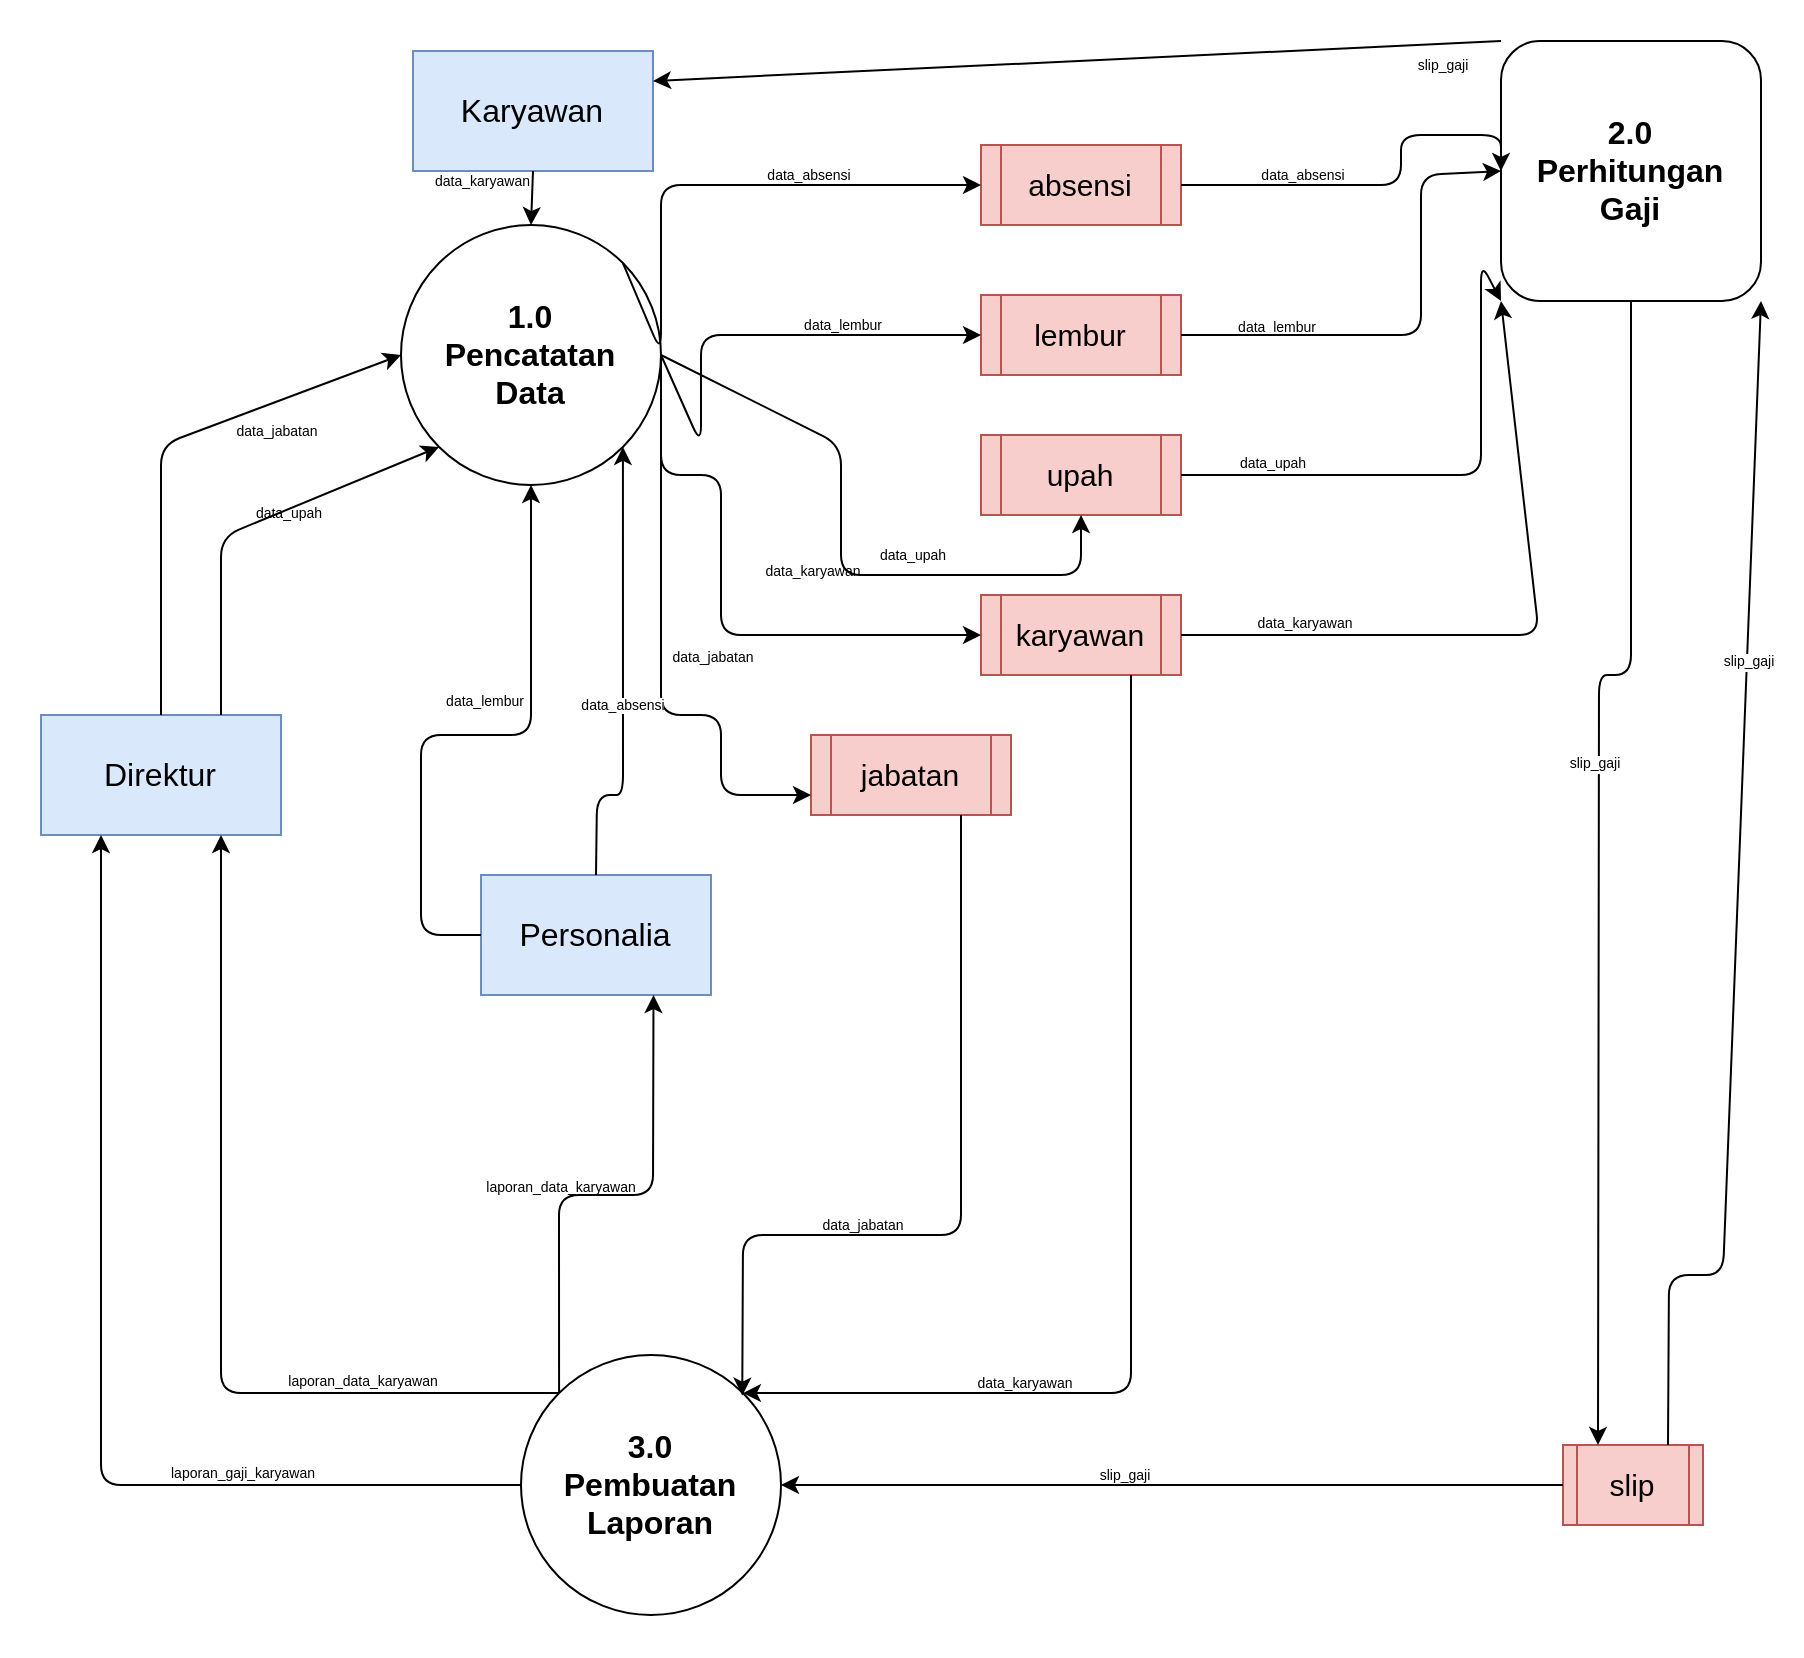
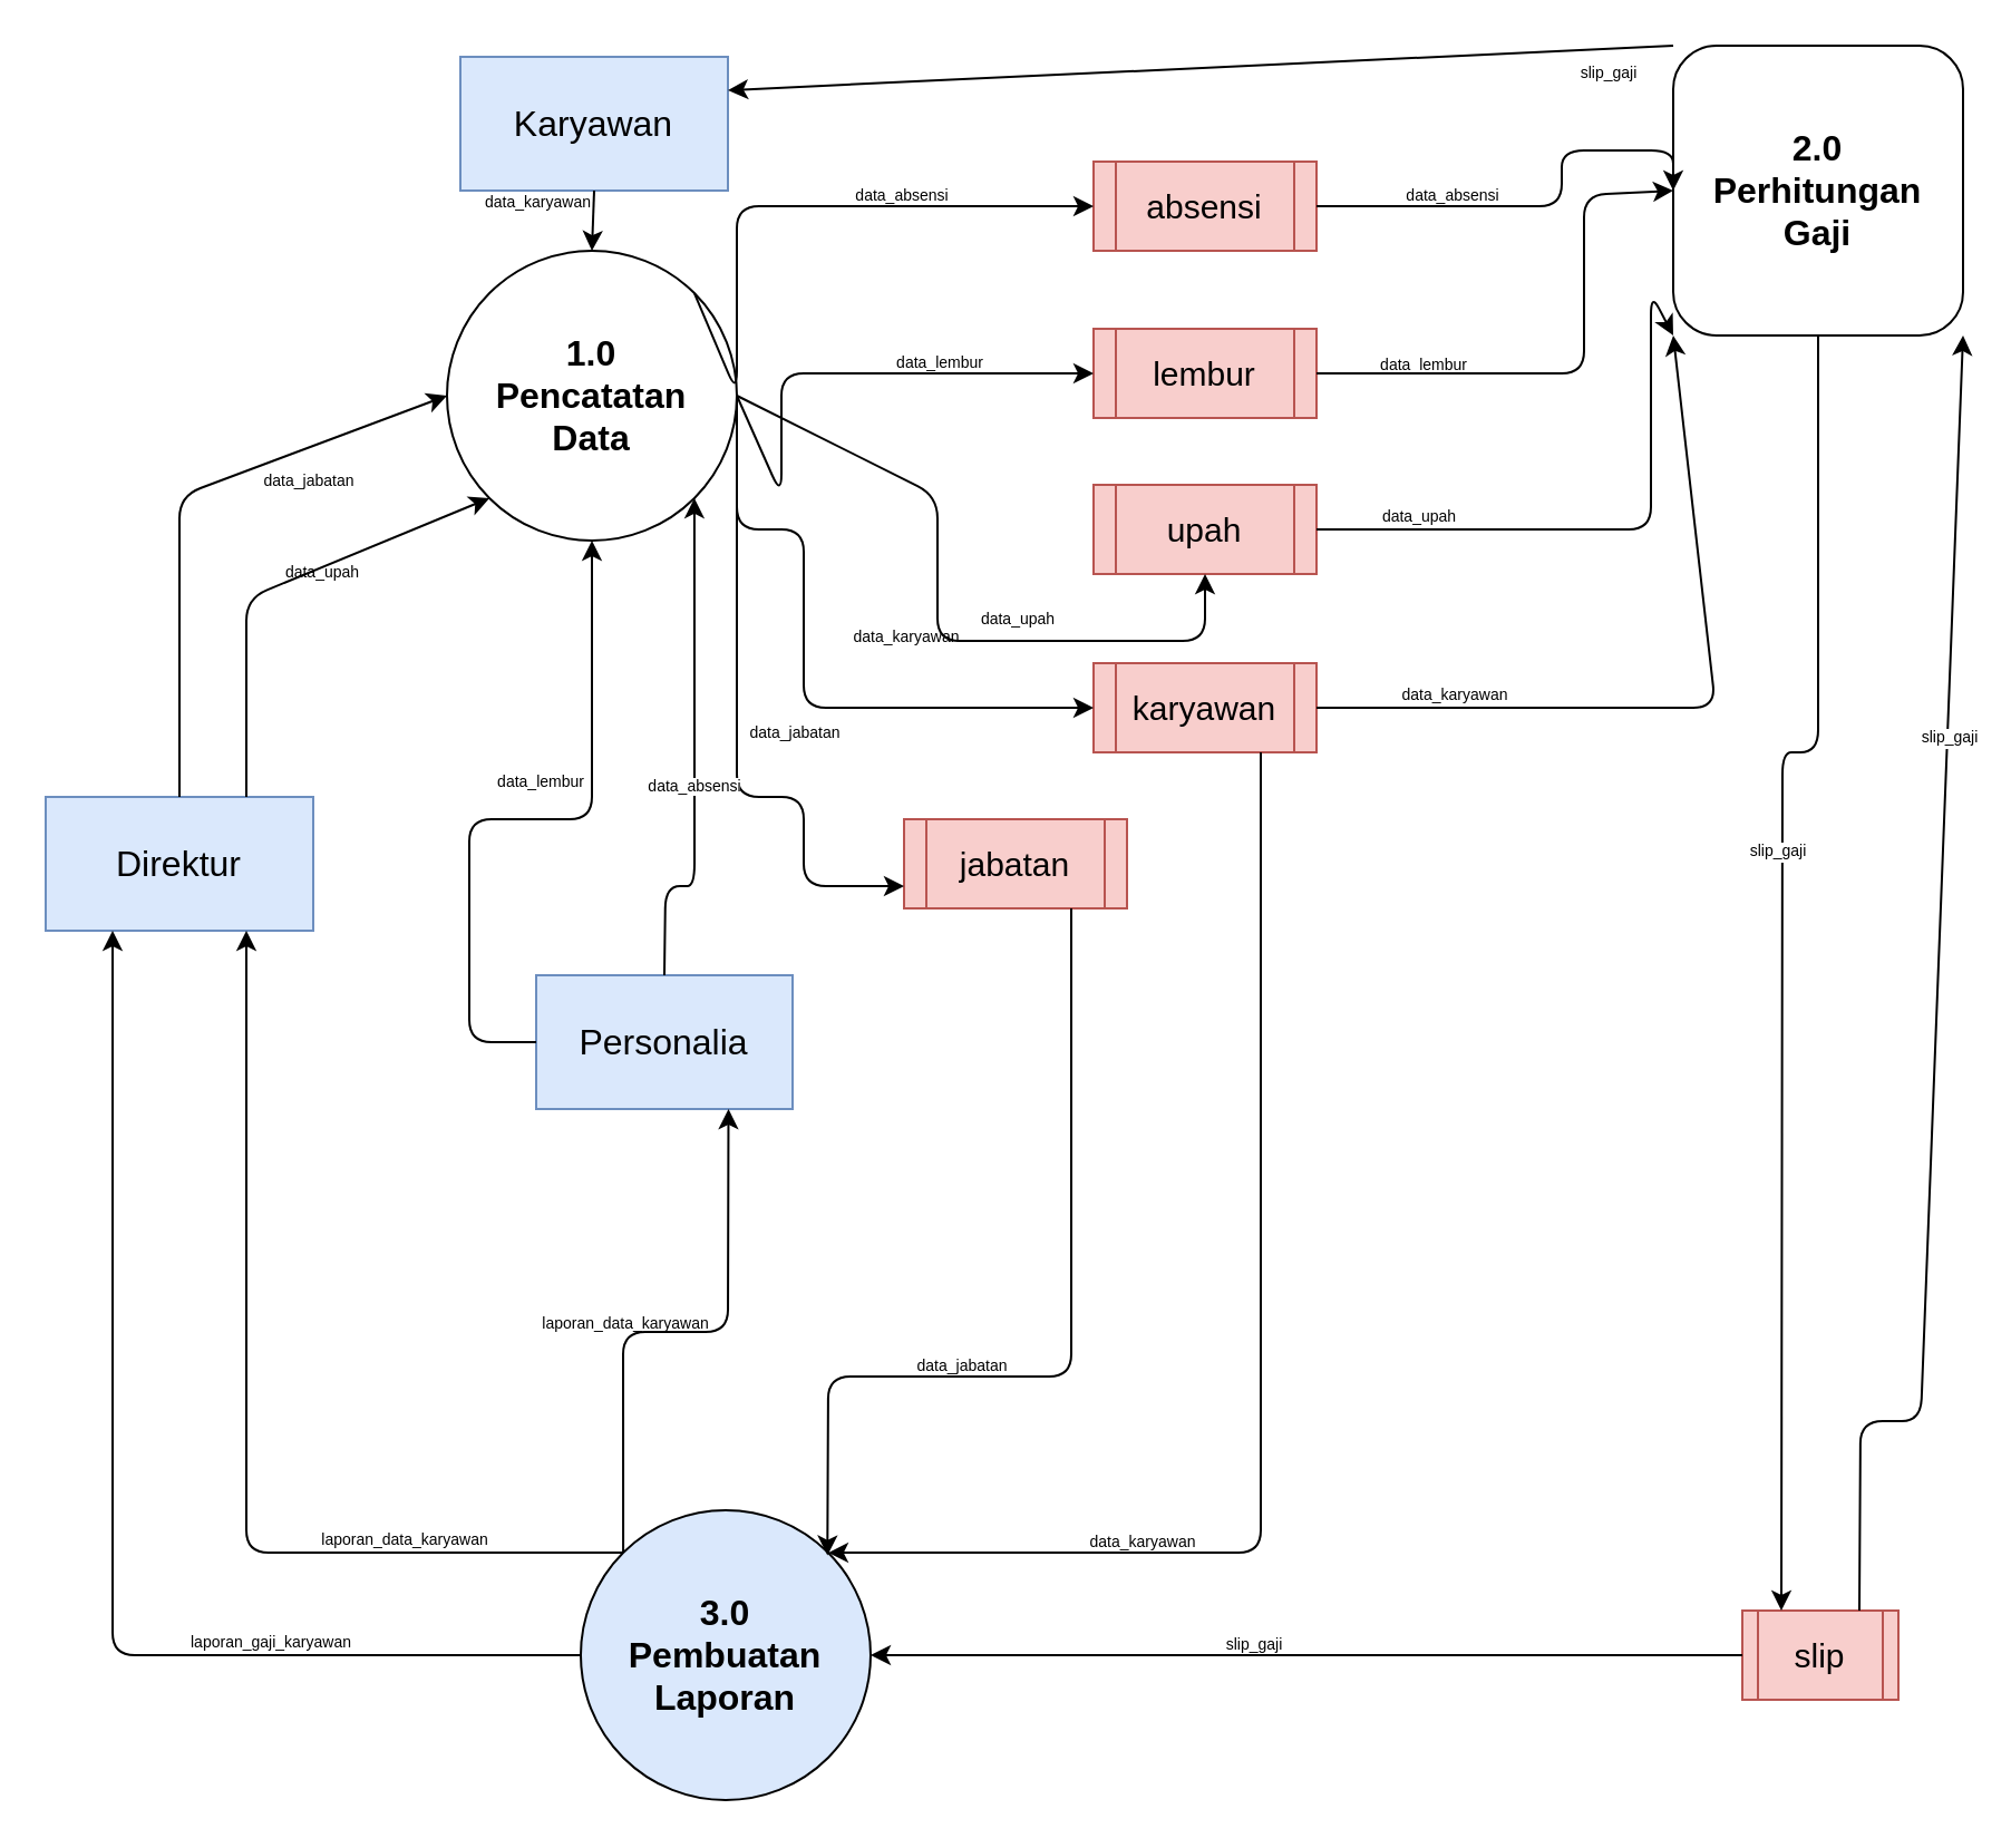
- <mxCell id="13" value="&lt;div&gt;&lt;span style=&quot;font-size: 16px&quot;&gt;&lt;b&gt;3.0&lt;/b&gt;&lt;/span&gt;&lt;/div&gt;&lt;div&gt;&lt;span style=&quot;font-size: 16px&quot;&gt;&lt;b&gt;Pembuatan&lt;/b&gt;&lt;/span&gt;&lt;/div&gt;&lt;div&gt;&lt;span style=&quot;font-size: 16px&quot;&gt;&lt;b&gt;Laporan&lt;/b&gt;&lt;/span&gt;&lt;/div&gt;" style="ellipse;whiteSpace=wrap;html=1;aspect=fixed;align=center;" vertex="1" parent="1"><mxGeometry x="260" y="677" width="130" height="130" as="geometry" /></mxCell>
+ <mxCell id="13" value="&lt;div&gt;&lt;span style=&quot;font-size: 16px&quot;&gt;&lt;b&gt;3.0&lt;/b&gt;&lt;/span&gt;&lt;/div&gt;&lt;div&gt;&lt;span style=&quot;font-size: 16px&quot;&gt;&lt;b&gt;Pembuatan&lt;/b&gt;&lt;/span&gt;&lt;/div&gt;&lt;div&gt;&lt;span style=&quot;font-size: 16px&quot;&gt;&lt;b&gt;Laporan&lt;/b&gt;&lt;/span&gt;&lt;/div&gt;" style="ellipse;whiteSpace=wrap;html=1;aspect=fixed;align=center;fillColor=#dae8fc;" vertex="1" parent="1"><mxGeometry x="260" y="677" width="130" height="130" as="geometry" /></mxCell>
